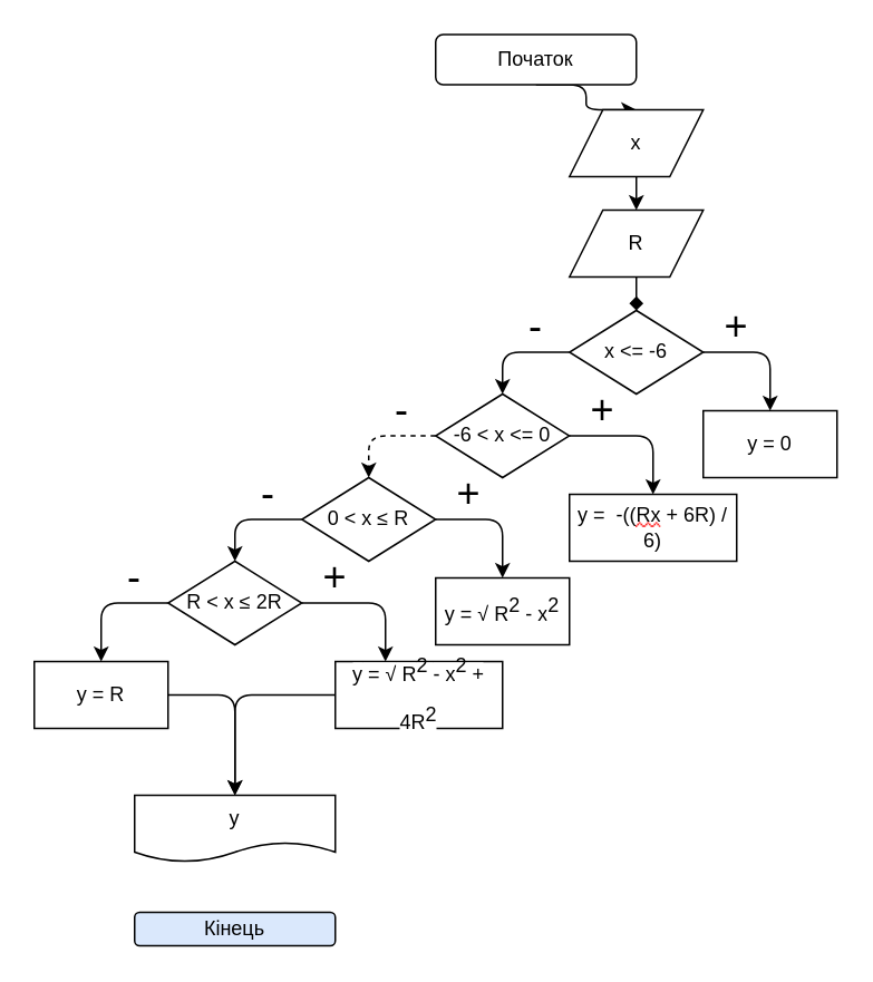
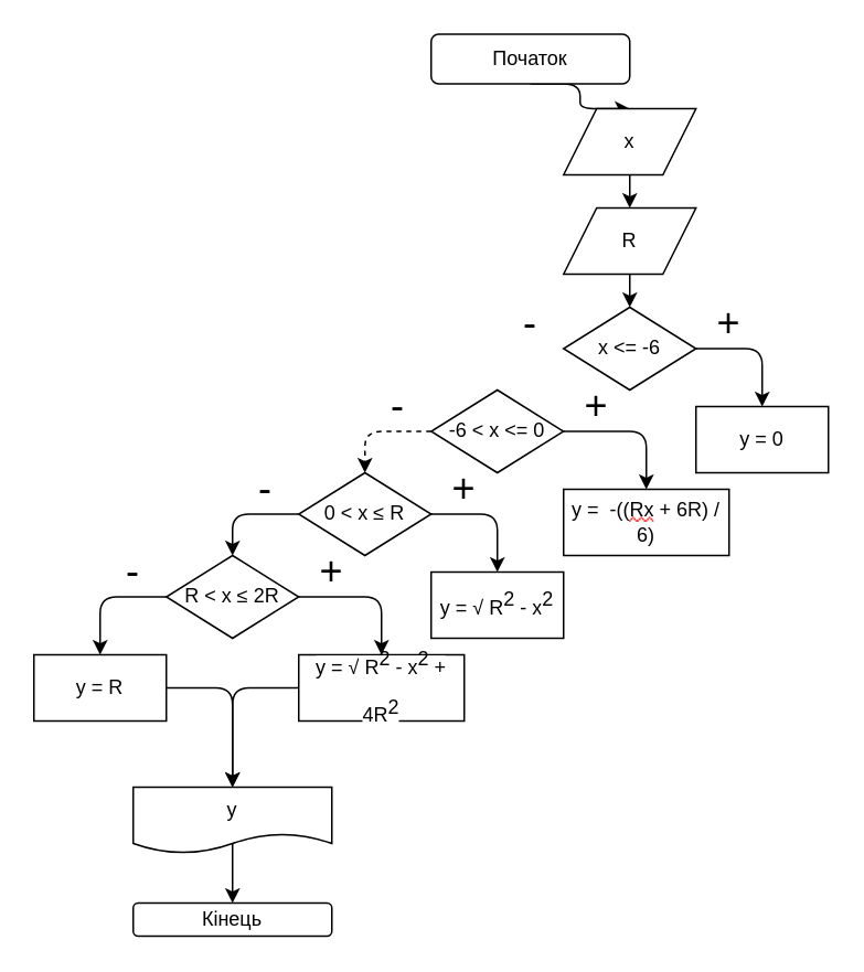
- <mxCell id="6" style="edgeStyle=elbowEdgeStyle;rounded=1;sketch=0;orthogonalLoop=1;jettySize=auto;html=1;exitX=0.5;exitY=1;exitDx=0;exitDy=0;entryX=0.5;entryY=0;entryDx=0;entryDy=0;endArrow=diamond;" edge="1" parent="1" source="7" target="10"><mxGeometry relative="1" as="geometry" /></mxCell>
+ <mxCell id="6" style="edgeStyle=elbowEdgeStyle;rounded=1;sketch=0;orthogonalLoop=1;jettySize=auto;html=1;exitX=0.5;exitY=1;exitDx=0;exitDy=0;entryX=0.5;entryY=0;entryDx=0;entryDy=0;" edge="1" parent="1" source="7" target="10"><mxGeometry relative="1" as="geometry" /></mxCell>
- <mxCell id="9" style="edgeStyle=elbowEdgeStyle;rounded=1;sketch=0;orthogonalLoop=1;jettySize=auto;html=1;exitX=0;exitY=0.5;exitDx=0;exitDy=0;entryX=0.5;entryY=0;entryDx=0;entryDy=0;" edge="1" parent="1" source="10" target="14"><mxGeometry relative="1" as="geometry"><Array as="points"><mxPoint x="300" y="223" /></Array></mxGeometry></mxCell>
- <mxCell id="24" value="&lt;font style=&quot;font-size: 12px&quot;&gt;&lt;span lang=&quot;UK-UA&quot; class=&quot;TextRun SCXW119414508 BCX0&quot; style=&quot;margin: 0px ; padding: 0px ; text-align: left ; text-indent: 47px ; background-color: rgb(255 , 255 , 255) ; line-height: 23.742px ; font-family: &amp;#34;calibri&amp;#34; , &amp;#34;calibri_embeddedfont&amp;#34; , &amp;#34;calibri_msfontservice&amp;#34; , sans-serif&quot;&gt;&lt;span class=&quot;NormalTextRun SCXW119414508 BCX0&quot; style=&quot;margin: 0px ; padding: 0px&quot;&gt;y&lt;/span&gt;&lt;/span&gt;&lt;span lang=&quot;UK-UA&quot; class=&quot;TextRun SCXW119414508 BCX0&quot; style=&quot;margin: 0px ; padding: 0px ; text-align: left ; text-indent: 47px ; background-color: rgb(255 , 255 , 255) ; line-height: 23.742px ; font-family: &amp;#34;calibri&amp;#34; , &amp;#34;calibri_embeddedfont&amp;#34; , &amp;#34;calibri_msfontservice&amp;#34; , sans-serif&quot;&gt;&lt;span class=&quot;NormalTextRun Superscript SCXW119414508 BCX0&quot; style=&quot;margin: 0px ; padding: 0px ; vertical-align: super&quot;&gt;&amp;nbsp;&lt;/span&gt;&lt;/span&gt;&lt;span lang=&quot;UK-UA&quot; class=&quot;TextRun SCXW119414508 BCX0&quot; style=&quot;margin: 0px ; padding: 0px ; text-align: left ; text-indent: 47px ; background-color: rgb(255 , 255 , 255) ; line-height: 23.742px ; font-family: &amp;#34;calibri&amp;#34; , &amp;#34;calibri_embeddedfont&amp;#34; , &amp;#34;calibri_msfontservice&amp;#34; , sans-serif&quot;&gt;&lt;span class=&quot;NormalTextRun SCXW119414508 BCX0&quot; style=&quot;margin: 0px ; padding: 0px&quot;&gt;=&amp;nbsp;&lt;/span&gt;&lt;/span&gt;&lt;span lang=&quot;UK-UA&quot; class=&quot;TextRun SCXW119414508 BCX0&quot; style=&quot;margin: 0px ; padding: 0px ; text-align: left ; text-indent: 47px ; background-color: rgb(255 , 255 , 255) ; line-height: 19.425px ; font-family: &amp;#34;calibri&amp;#34; , &amp;#34;calibri_embeddedfont&amp;#34; , &amp;#34;calibri_msfontservice&amp;#34; , sans-serif&quot;&gt;&lt;span class=&quot;NormalTextRun SCXW119414508 BCX0&quot; style=&quot;margin: 0px ; padding: 0px&quot;&gt;√&lt;/span&gt;&lt;/span&gt;&lt;span lang=&quot;UK-UA&quot; class=&quot;TextRun SCXW119414508 BCX0&quot; style=&quot;margin: 0px ; padding: 0px ; text-align: left ; text-indent: 47px ; background-color: rgb(255 , 255 , 255) ; line-height: 23.742px ; font-family: &amp;#34;calibri&amp;#34; , &amp;#34;calibri_embeddedfont&amp;#34; , &amp;#34;calibri_msfontservice&amp;#34; , sans-serif&quot;&gt;&lt;span class=&quot;NormalTextRun SCXW119414508 BCX0&quot; style=&quot;margin: 0px ; padding: 0px&quot;&gt;&amp;nbsp;R&lt;/span&gt;&lt;/span&gt;&lt;span lang=&quot;UK-UA&quot; class=&quot;TextRun SCXW119414508 BCX0&quot; style=&quot;margin: 0px ; padding: 0px ; text-align: left ; text-indent: 47px ; background-color: rgb(255 , 255 , 255) ; line-height: 23.742px ; font-family: &amp;#34;calibri&amp;#34; , &amp;#34;calibri_embeddedfont&amp;#34; , &amp;#34;calibri_msfontservice&amp;#34; , sans-serif&quot;&gt;&lt;span class=&quot;NormalTextRun Superscript SCXW119414508 BCX0&quot; style=&quot;margin: 0px ; padding: 0px ; vertical-align: super&quot;&gt;2&amp;nbsp;&lt;/span&gt;&lt;/span&gt;&lt;span lang=&quot;UK-UA&quot; class=&quot;TextRun SCXW119414508 BCX0&quot; style=&quot;margin: 0px ; padding: 0px ; text-align: left ; text-indent: 47px ; background-color: rgb(255 , 255 , 255) ; line-height: 23.742px ; font-family: &amp;#34;calibri&amp;#34; , &amp;#34;calibri_embeddedfont&amp;#34; , &amp;#34;calibri_msfontservice&amp;#34; , sans-serif&quot;&gt;&lt;span class=&quot;NormalTextRun SCXW119414508 BCX0&quot; style=&quot;margin: 0px ; padding: 0px&quot;&gt;-&amp;nbsp;x&lt;/span&gt;&lt;/span&gt;&lt;span lang=&quot;UK-UA&quot; class=&quot;TextRun SCXW119414508 BCX0&quot; style=&quot;margin: 0px ; padding: 0px ; text-align: left ; text-indent: 47px ; background-color: rgb(255 , 255 , 255) ; line-height: 23.742px ; font-family: &amp;#34;calibri&amp;#34; , &amp;#34;calibri_embeddedfont&amp;#34; , &amp;#34;calibri_msfontservice&amp;#34; , sans-serif&quot;&gt;&lt;span class=&quot;NormalTextRun Superscript SCXW119414508 BCX0&quot; style=&quot;margin: 0px ; padding: 0px ; vertical-align: super&quot;&gt;2&lt;/span&gt;&lt;/span&gt;&lt;span lang=&quot;UK-UA&quot; class=&quot;TextRun SCXW119414508 BCX0&quot; style=&quot;margin: 0px ; padding: 0px ; text-align: left ; text-indent: 47px ; background-color: rgb(255 , 255 , 255) ; line-height: 23.742px ; font-family: &amp;#34;calibri&amp;#34; , &amp;#34;calibri_embeddedfont&amp;#34; , &amp;#34;calibri_msfontservice&amp;#34; , sans-serif&quot;&gt;&lt;span class=&quot;NormalTextRun SCXW119414508 BCX0&quot; style=&quot;margin: 0px ; padding: 0px&quot;&gt;&amp;nbsp;+ 4R&lt;/span&gt;&lt;/span&gt;&lt;span lang=&quot;UK-UA&quot; class=&quot;TextRun SCXW119414508 BCX0&quot; style=&quot;margin: 0px ; padding: 0px ; text-align: left ; text-indent: 47px ; background-color: rgb(255 , 255 , 255) ; line-height: 23.742px ; font-family: &amp;#34;calibri&amp;#34; , &amp;#34;calibri_embeddedfont&amp;#34; , &amp;#34;calibri_msfontservice&amp;#34; , sans-serif&quot;&gt;&lt;span class=&quot;NormalTextRun Superscript SCXW119414508 BCX0&quot; style=&quot;margin: 0px ; padding: 0px ; vertical-align: super&quot;&gt;2&lt;/span&gt;&lt;/span&gt;&lt;/font&gt;" style="rounded=0;whiteSpace=wrap;html=1;sketch=0;" vertex="1" parent="1"><mxGeometry x="200" y="395" width="100" height="40" as="geometry" /></mxCell>
+ <mxCell id="24" value="&lt;font style=&quot;font-size: 12px&quot;&gt;&lt;span lang=&quot;UK-UA&quot; class=&quot;TextRun SCXW119414508 BCX0&quot; style=&quot;margin: 0px ; padding: 0px ; text-align: left ; text-indent: 47px ; background-color: rgb(255 , 255 , 255) ; line-height: 23.742px ; font-family: &amp;#34;calibri&amp;#34; , &amp;#34;calibri_embeddedfont&amp;#34; , &amp;#34;calibri_msfontservice&amp;#34; , sans-serif&quot;&gt;&lt;span class=&quot;NormalTextRun SCXW119414508 BCX0&quot; style=&quot;margin: 0px ; padding: 0px&quot;&gt;y&lt;/span&gt;&lt;/span&gt;&lt;span lang=&quot;UK-UA&quot; class=&quot;TextRun SCXW119414508 BCX0&quot; style=&quot;margin: 0px ; padding: 0px ; text-align: left ; text-indent: 47px ; background-color: rgb(255 , 255 , 255) ; line-height: 23.742px ; font-family: &amp;#34;calibri&amp;#34; , &amp;#34;calibri_embeddedfont&amp;#34; , &amp;#34;calibri_msfontservice&amp;#34; , sans-serif&quot;&gt;&lt;span class=&quot;NormalTextRun Superscript SCXW119414508 BCX0&quot; style=&quot;margin: 0px ; padding: 0px ; vertical-align: super&quot;&gt;&amp;nbsp;&lt;/span&gt;&lt;/span&gt;&lt;span lang=&quot;UK-UA&quot; class=&quot;TextRun SCXW119414508 BCX0&quot; style=&quot;margin: 0px ; padding: 0px ; text-align: left ; text-indent: 47px ; background-color: rgb(255 , 255 , 255) ; line-height: 23.742px ; font-family: &amp;#34;calibri&amp;#34; , &amp;#34;calibri_embeddedfont&amp;#34; , &amp;#34;calibri_msfontservice&amp;#34; , sans-serif&quot;&gt;&lt;span class=&quot;NormalTextRun SCXW119414508 BCX0&quot; style=&quot;margin: 0px ; padding: 0px&quot;&gt;=&amp;nbsp;&lt;/span&gt;&lt;/span&gt;&lt;span lang=&quot;UK-UA&quot; class=&quot;TextRun SCXW119414508 BCX0&quot; style=&quot;margin: 0px ; padding: 0px ; text-align: left ; text-indent: 47px ; background-color: rgb(255 , 255 , 255) ; line-height: 19.425px ; font-family: &amp;#34;calibri&amp;#34; , &amp;#34;calibri_embeddedfont&amp;#34; , &amp;#34;calibri_msfontservice&amp;#34; , sans-serif&quot;&gt;&lt;span class=&quot;NormalTextRun SCXW119414508 BCX0&quot; style=&quot;margin: 0px ; padding: 0px&quot;&gt;√&lt;/span&gt;&lt;/span&gt;&lt;span lang=&quot;UK-UA&quot; class=&quot;TextRun SCXW119414508 BCX0&quot; style=&quot;margin: 0px ; padding: 0px ; text-align: left ; text-indent: 47px ; background-color: rgb(255 , 255 , 255) ; line-height: 23.742px ; font-family: &amp;#34;calibri&amp;#34; , &amp;#34;calibri_embeddedfont&amp;#34; , &amp;#34;calibri_msfontservice&amp;#34; , sans-serif&quot;&gt;&lt;span class=&quot;NormalTextRun SCXW119414508 BCX0&quot; style=&quot;margin: 0px ; padding: 0px&quot;&gt;&amp;nbsp;R&lt;/span&gt;&lt;/span&gt;&lt;span lang=&quot;UK-UA&quot; class=&quot;TextRun SCXW119414508 BCX0&quot; style=&quot;margin: 0px ; padding: 0px ; text-align: left ; text-indent: 47px ; background-color: rgb(255 , 255 , 255) ; line-height: 23.742px ; font-family: &amp;#34;calibri&amp;#34; , &amp;#34;calibri_embeddedfont&amp;#34; , &amp;#34;calibri_msfontservice&amp;#34; , sans-serif&quot;&gt;&lt;span class=&quot;NormalTextRun Superscript SCXW119414508 BCX0&quot; style=&quot;margin: 0px ; padding: 0px ; vertical-align: super&quot;&gt;2&amp;nbsp;&lt;/span&gt;&lt;/span&gt;&lt;span lang=&quot;UK-UA&quot; class=&quot;TextRun SCXW119414508 BCX0&quot; style=&quot;margin: 0px ; padding: 0px ; text-align: left ; text-indent: 47px ; background-color: rgb(255 , 255 , 255) ; line-height: 23.742px ; font-family: &amp;#34;calibri&amp;#34; , &amp;#34;calibri_embeddedfont&amp;#34; , &amp;#34;calibri_msfontservice&amp;#34; , sans-serif&quot;&gt;&lt;span class=&quot;NormalTextRun SCXW119414508 BCX0&quot; style=&quot;margin: 0px ; padding: 0px&quot;&gt;-&amp;nbsp;x&lt;/span&gt;&lt;/span&gt;&lt;span lang=&quot;UK-UA&quot; class=&quot;TextRun SCXW119414508 BCX0&quot; style=&quot;margin: 0px ; padding: 0px ; text-align: left ; text-indent: 47px ; background-color: rgb(255 , 255 , 255) ; line-height: 23.742px ; font-family: &amp;#34;calibri&amp;#34; , &amp;#34;calibri_embeddedfont&amp;#34; , &amp;#34;calibri_msfontservice&amp;#34; , sans-serif&quot;&gt;&lt;span class=&quot;NormalTextRun Superscript SCXW119414508 BCX0&quot; style=&quot;margin: 0px ; padding: 0px ; vertical-align: super&quot;&gt;2&lt;/span&gt;&lt;/span&gt;&lt;span lang=&quot;UK-UA&quot; class=&quot;TextRun SCXW119414508 BCX0&quot; style=&quot;margin: 0px ; padding: 0px ; text-align: left ; text-indent: 47px ; background-color: rgb(255 , 255 , 255) ; line-height: 23.742px ; font-family: &amp;#34;calibri&amp;#34; , &amp;#34;calibri_embeddedfont&amp;#34; , &amp;#34;calibri_msfontservice&amp;#34; , sans-serif&quot;&gt;&lt;span class=&quot;NormalTextRun SCXW119414508 BCX0&quot; style=&quot;margin: 0px ; padding: 0px&quot;&gt;&amp;nbsp;+ 4R&lt;/span&gt;&lt;/span&gt;&lt;span lang=&quot;UK-UA&quot; class=&quot;TextRun SCXW119414508 BCX0&quot; style=&quot;margin: 0px ; padding: 0px ; text-align: left ; text-indent: 47px ; background-color: rgb(255 , 255 , 255) ; line-height: 23.742px ; font-family: &amp;#34;calibri&amp;#34; , &amp;#34;calibri_embeddedfont&amp;#34; , &amp;#34;calibri_msfontservice&amp;#34; , sans-serif&quot;&gt;&lt;span class=&quot;NormalTextRun Superscript SCXW119414508 BCX0&quot; style=&quot;margin: 0px ; padding: 0px ; vertical-align: super&quot;&gt;2&lt;/span&gt;&lt;/span&gt;&lt;/font&gt;" style="rounded=0;whiteSpace=wrap;html=1;sketch=0;" vertex="1" parent="1"><mxGeometry x="180" y="395" width="100" height="40" as="geometry" /></mxCell>
+ <mxCell id="27" value="" style="edgeStyle=elbowEdgeStyle;rounded=1;sketch=0;orthogonalLoop=1;jettySize=auto;html=1;exitX=0.5;exitY=0;exitDx=0;exitDy=0;" edge="1" parent="1" source="28" target="29"><mxGeometry relative="1" as="geometry" /></mxCell>
- <mxCell id="29" value="Кінець" style="rounded=1;whiteSpace=wrap;html=1;sketch=0;fillColor=#dae8fc;" vertex="1" parent="1"><mxGeometry x="80" y="545" width="120" height="20" as="geometry" /></mxCell>
+ <mxCell id="29" value="Кінець" style="rounded=1;whiteSpace=wrap;html=1;sketch=0;" vertex="1" parent="1"><mxGeometry x="80" y="545" width="120" height="20" as="geometry" /></mxCell>
